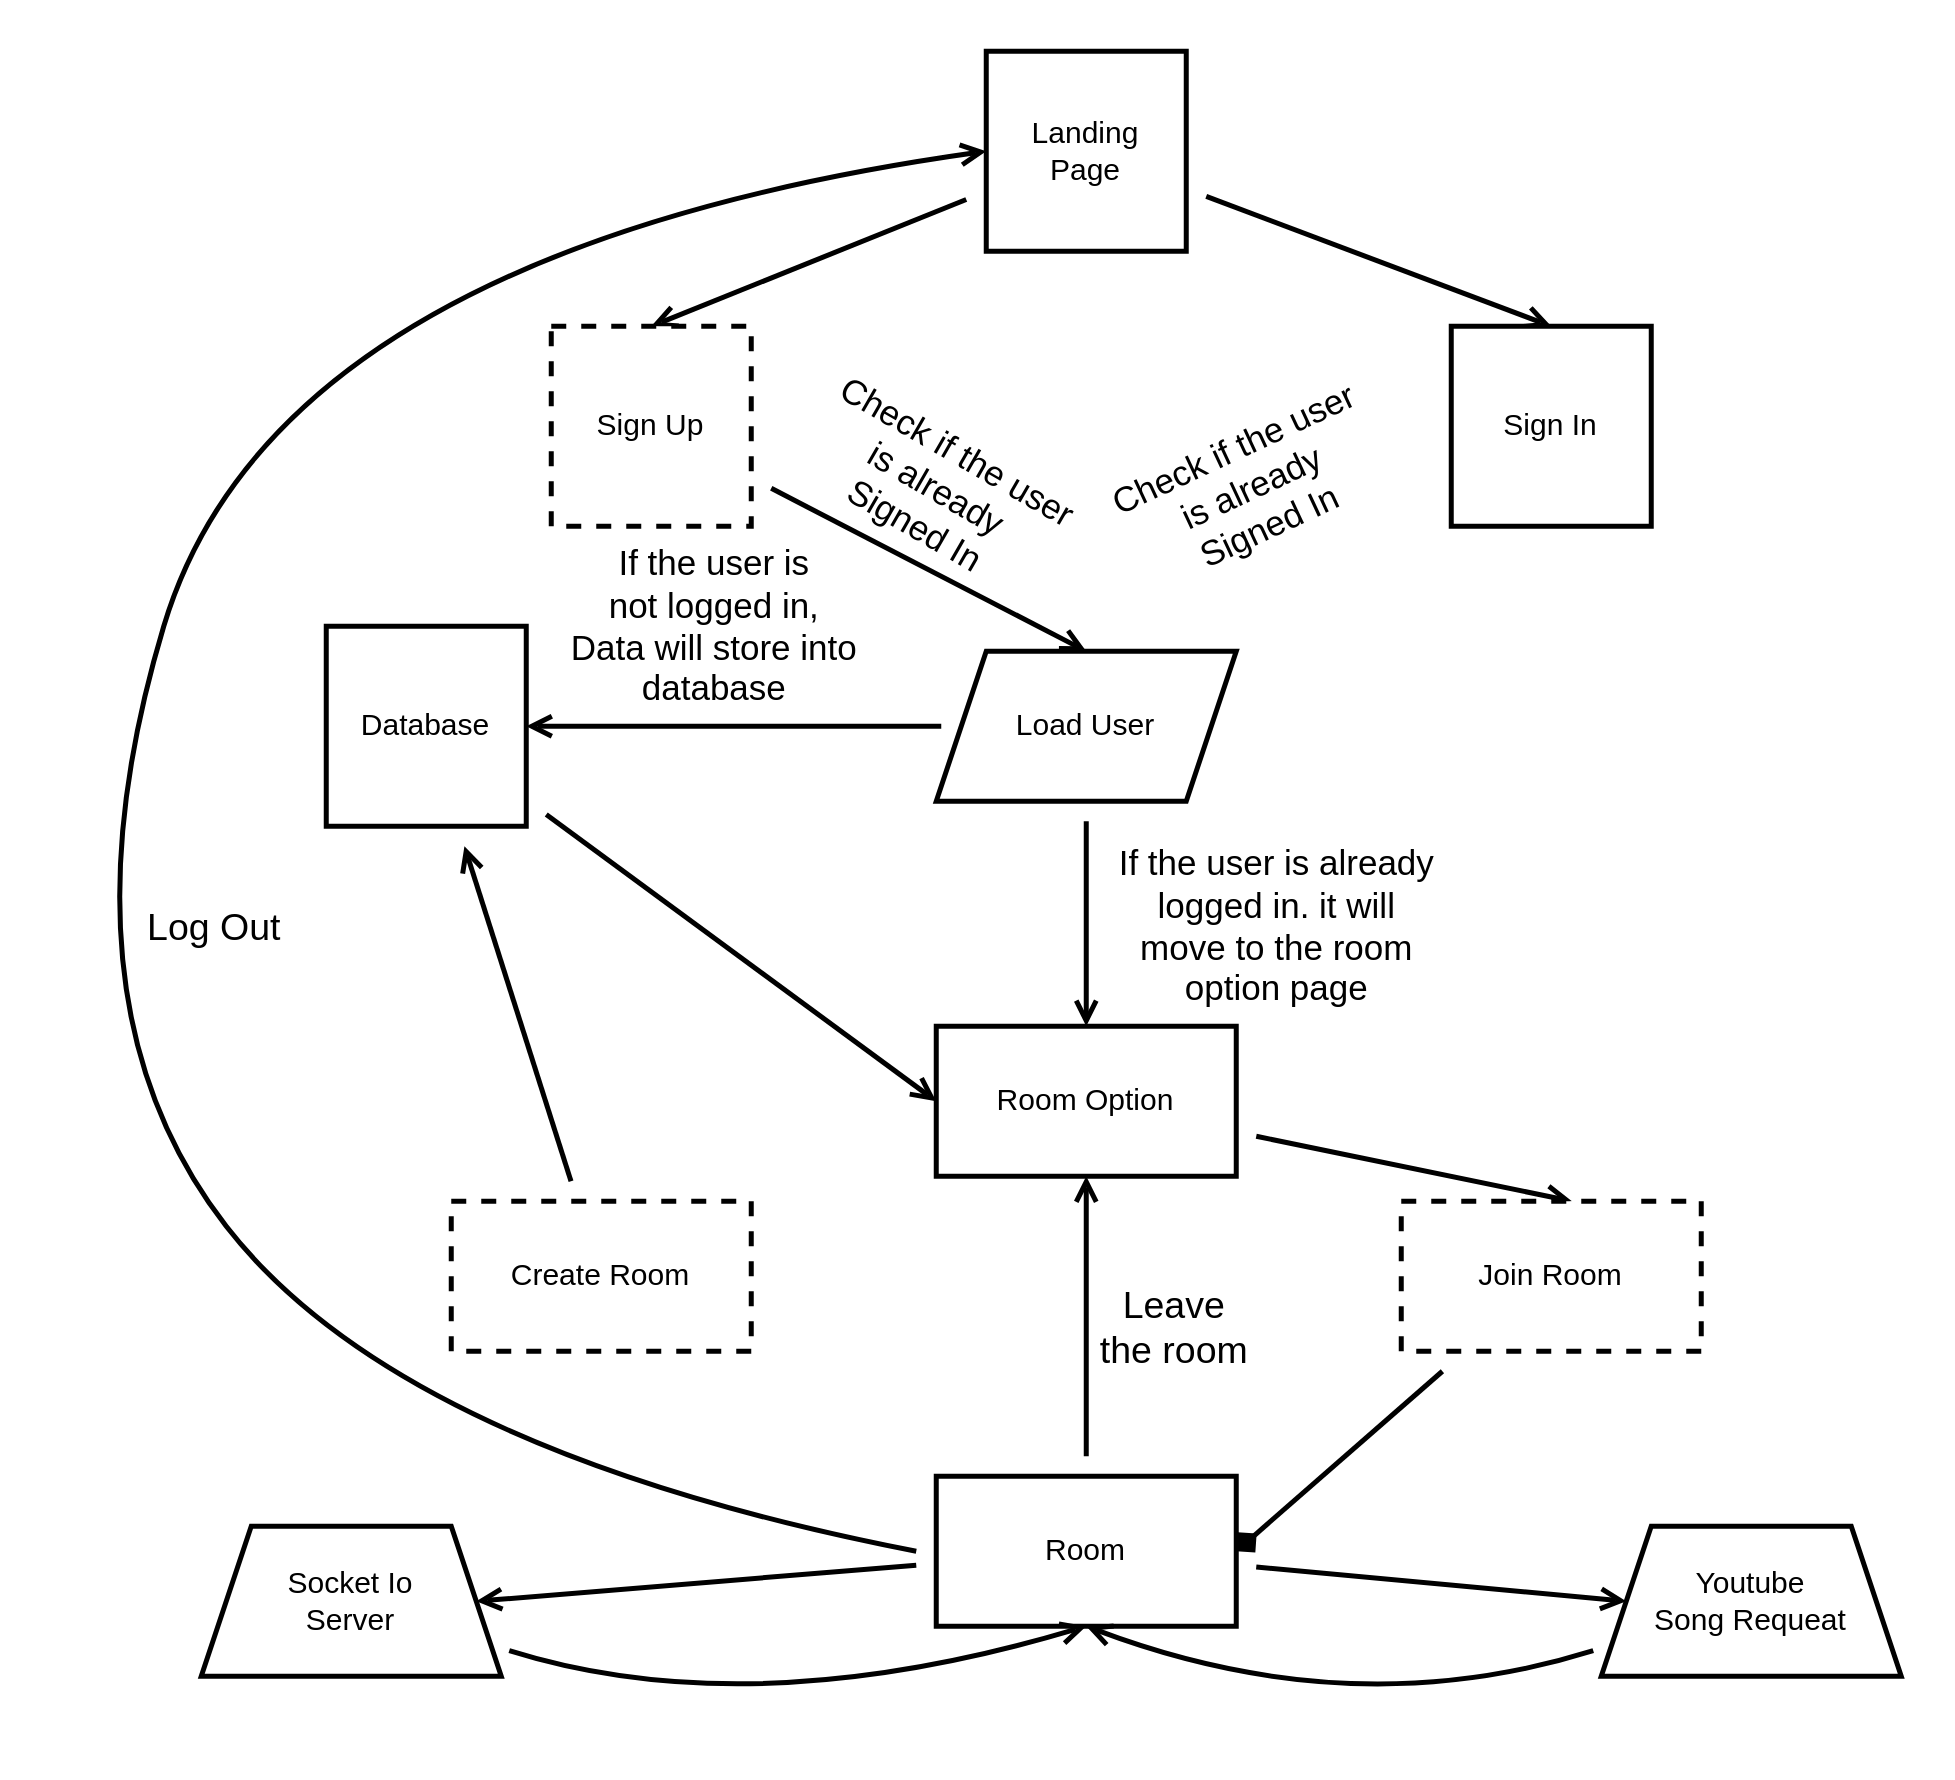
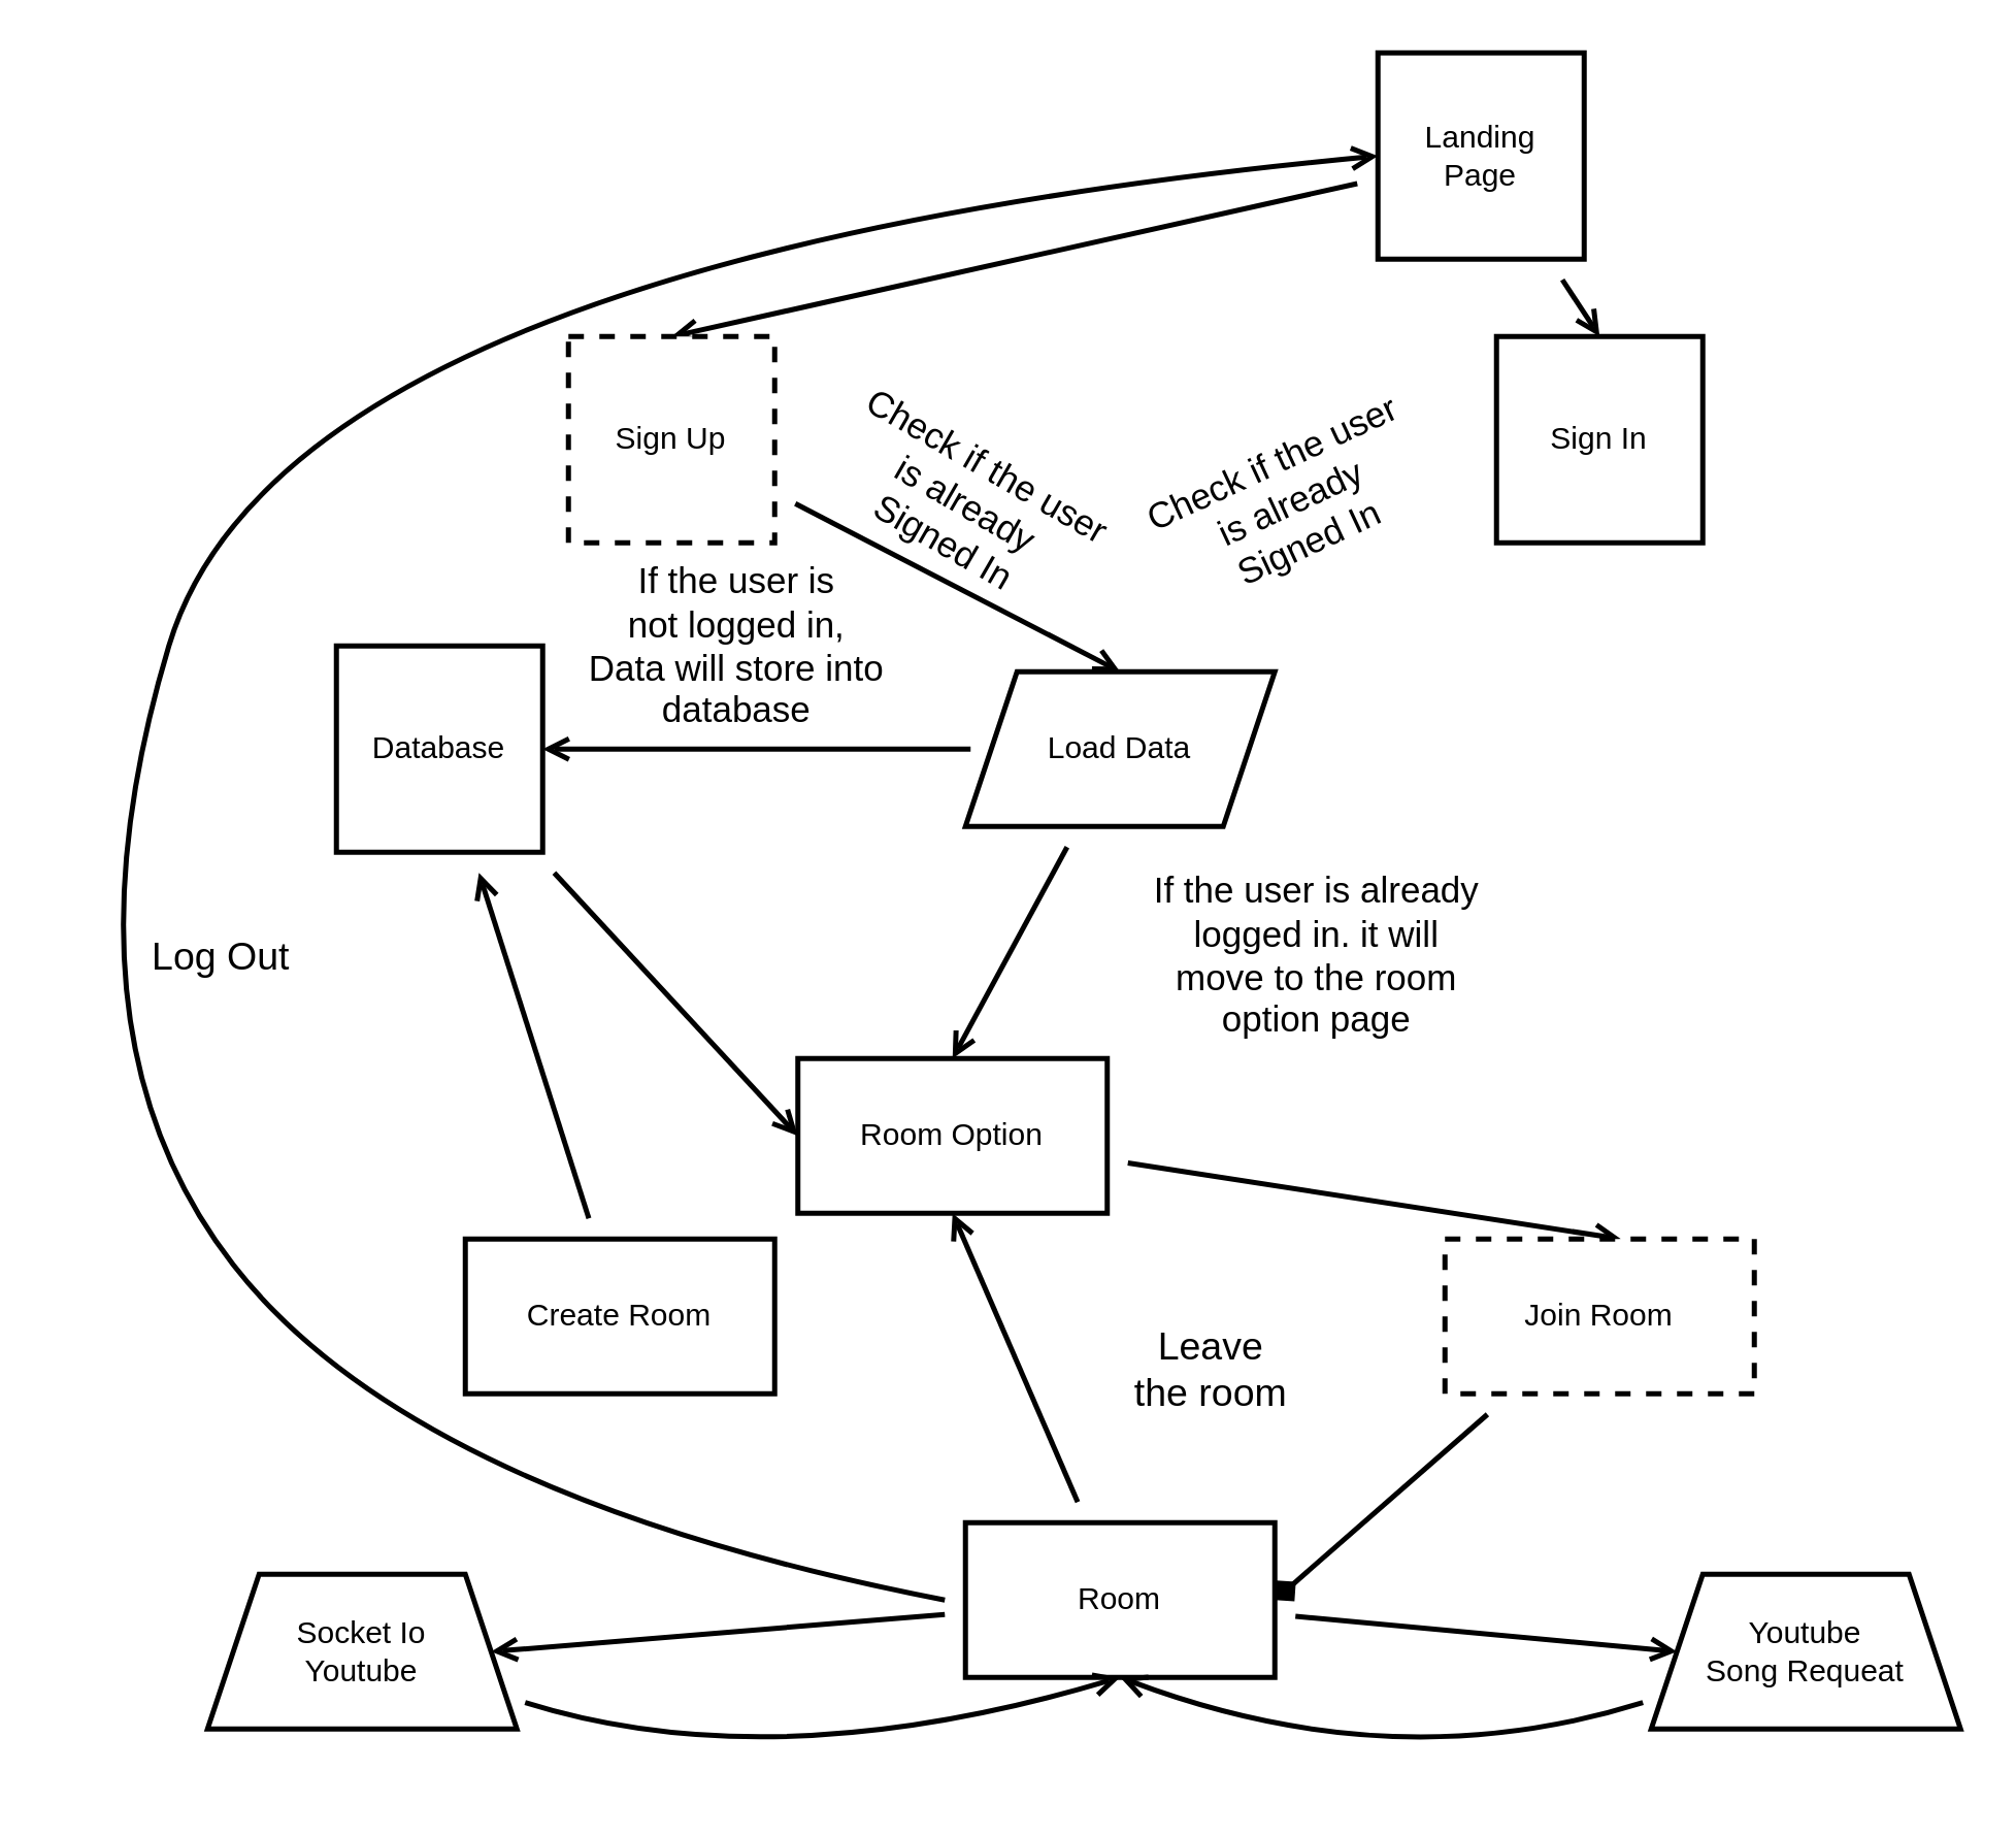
- <mxCell id="4" value="&lt;div&gt;Landing &lt;br&gt;&lt;/div&gt;&lt;div&gt;Page&lt;/div&gt;" style="whiteSpace=wrap;html=1;aspect=fixed;hachureGap=4;pointerEvents=0;fillColor=default;strokeWidth=2;" vertex="1" parent="1"><mxGeometry x="394" y="20" width="80" height="80" as="geometry" /></mxCell>
+ <mxCell id="4" value="&lt;div&gt;Landing &lt;br&gt;&lt;/div&gt;&lt;div&gt;Page&lt;/div&gt;" style="whiteSpace=wrap;html=1;aspect=fixed;hachureGap=4;pointerEvents=0;fillColor=default;strokeWidth=2;" vertex="1" parent="1"><mxGeometry x="534" y="20" width="80" height="80" as="geometry" /></mxCell>
- <mxCell id="10" value="Load User" style="shape=parallelogram;perimeter=parallelogramPerimeter;whiteSpace=wrap;html=1;fixedSize=1;hachureGap=4;pointerEvents=0;strokeWidth=2;" vertex="1" parent="1"><mxGeometry x="374" y="260" width="120" height="60" as="geometry" /></mxCell>
+ <mxCell id="10" value="Load Data" style="shape=parallelogram;perimeter=parallelogramPerimeter;whiteSpace=wrap;html=1;fixedSize=1;hachureGap=4;pointerEvents=0;strokeWidth=2;" vertex="1" parent="1"><mxGeometry x="374" y="260" width="120" height="60" as="geometry" /></mxCell>
- <mxCell id="14" value="Room Option" style="whiteSpace=wrap;html=1;hachureGap=4;pointerEvents=0;strokeWidth=2;" vertex="1" parent="1"><mxGeometry x="374" y="410" width="120" height="60" as="geometry" /></mxCell>
+ <mxCell id="14" value="Room Option" style="whiteSpace=wrap;html=1;hachureGap=4;pointerEvents=0;strokeWidth=2;" vertex="1" parent="1"><mxGeometry x="309" y="410" width="120" height="60" as="geometry" /></mxCell>
- <mxCell id="16" value="Create Room" style="whiteSpace=wrap;html=1;hachureGap=4;pointerEvents=0;strokeWidth=2;dashed=1;" vertex="1" parent="1"><mxGeometry x="180" y="480" width="120" height="60" as="geometry" /></mxCell>
+ <mxCell id="16" value="Create Room" style="whiteSpace=wrap;html=1;hachureGap=4;pointerEvents=0;strokeWidth=2;" vertex="1" parent="1"><mxGeometry x="180" y="480" width="120" height="60" as="geometry" /></mxCell>
- <mxCell id="25" value="&lt;div&gt;Socket Io&lt;/div&gt;&lt;div&gt;Server&lt;br&gt;&lt;/div&gt;" style="shape=trapezoid;perimeter=trapezoidPerimeter;whiteSpace=wrap;html=1;fixedSize=1;hachureGap=4;pointerEvents=0;strokeWidth=2;" vertex="1" parent="1"><mxGeometry x="80" y="610" width="120" height="60" as="geometry" /></mxCell>
+ <mxCell id="25" value="&lt;div&gt;Socket Io&lt;/div&gt;&lt;div&gt;Youtube&lt;br&gt;&lt;/div&gt;" style="shape=trapezoid;perimeter=trapezoidPerimeter;whiteSpace=wrap;html=1;fixedSize=1;hachureGap=4;pointerEvents=0;strokeWidth=2;" vertex="1" parent="1"><mxGeometry x="80" y="610" width="120" height="60" as="geometry" /></mxCell>
